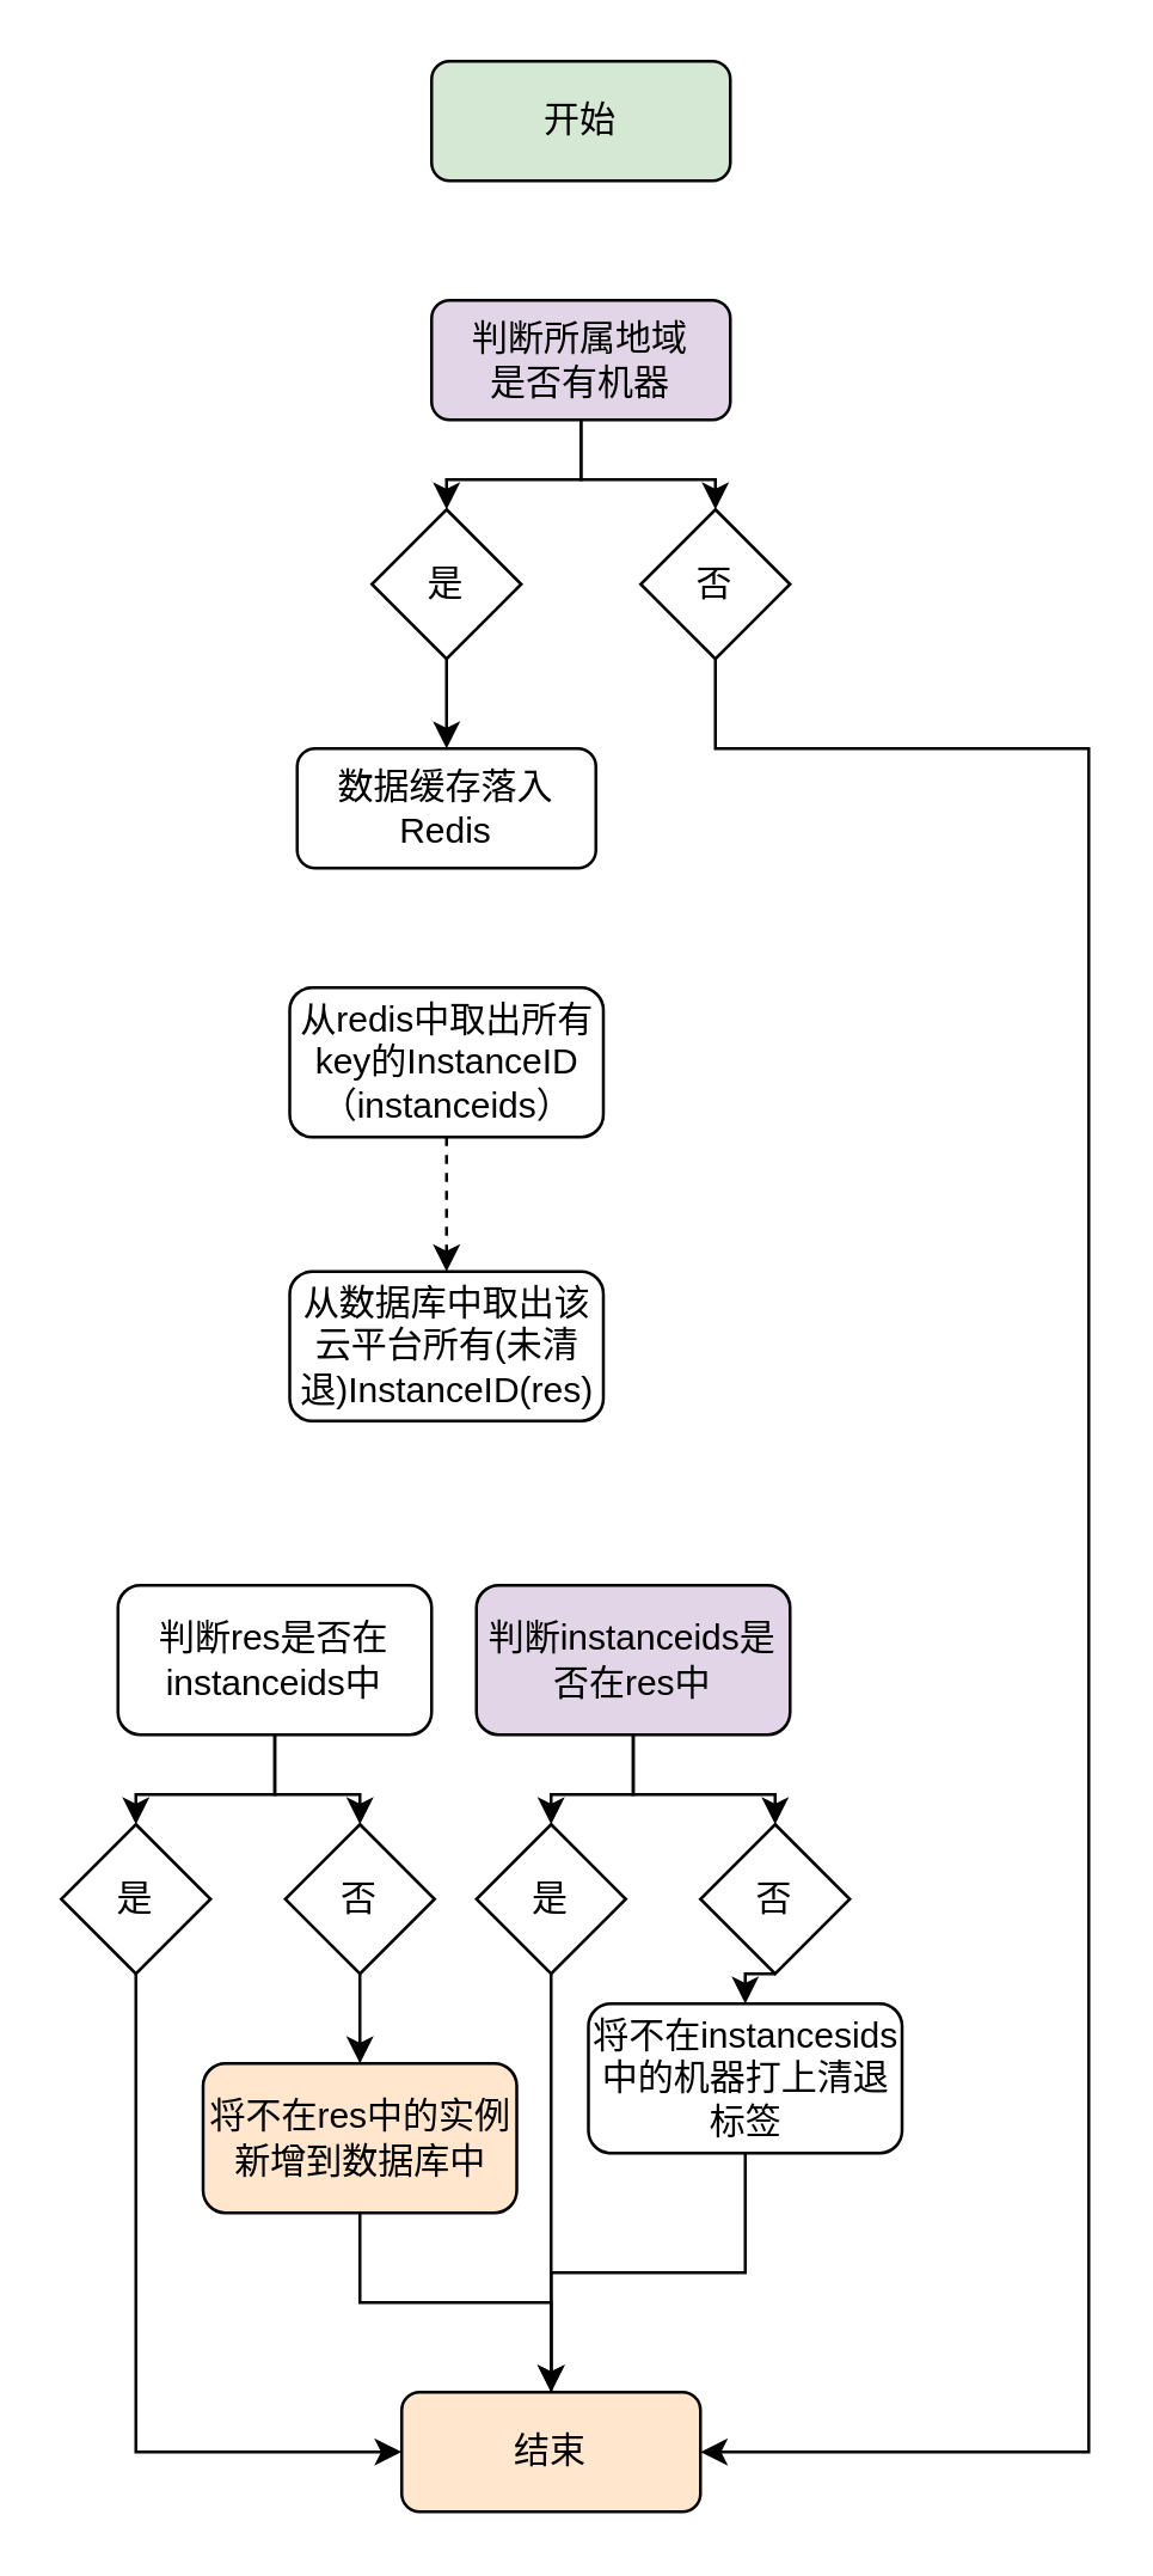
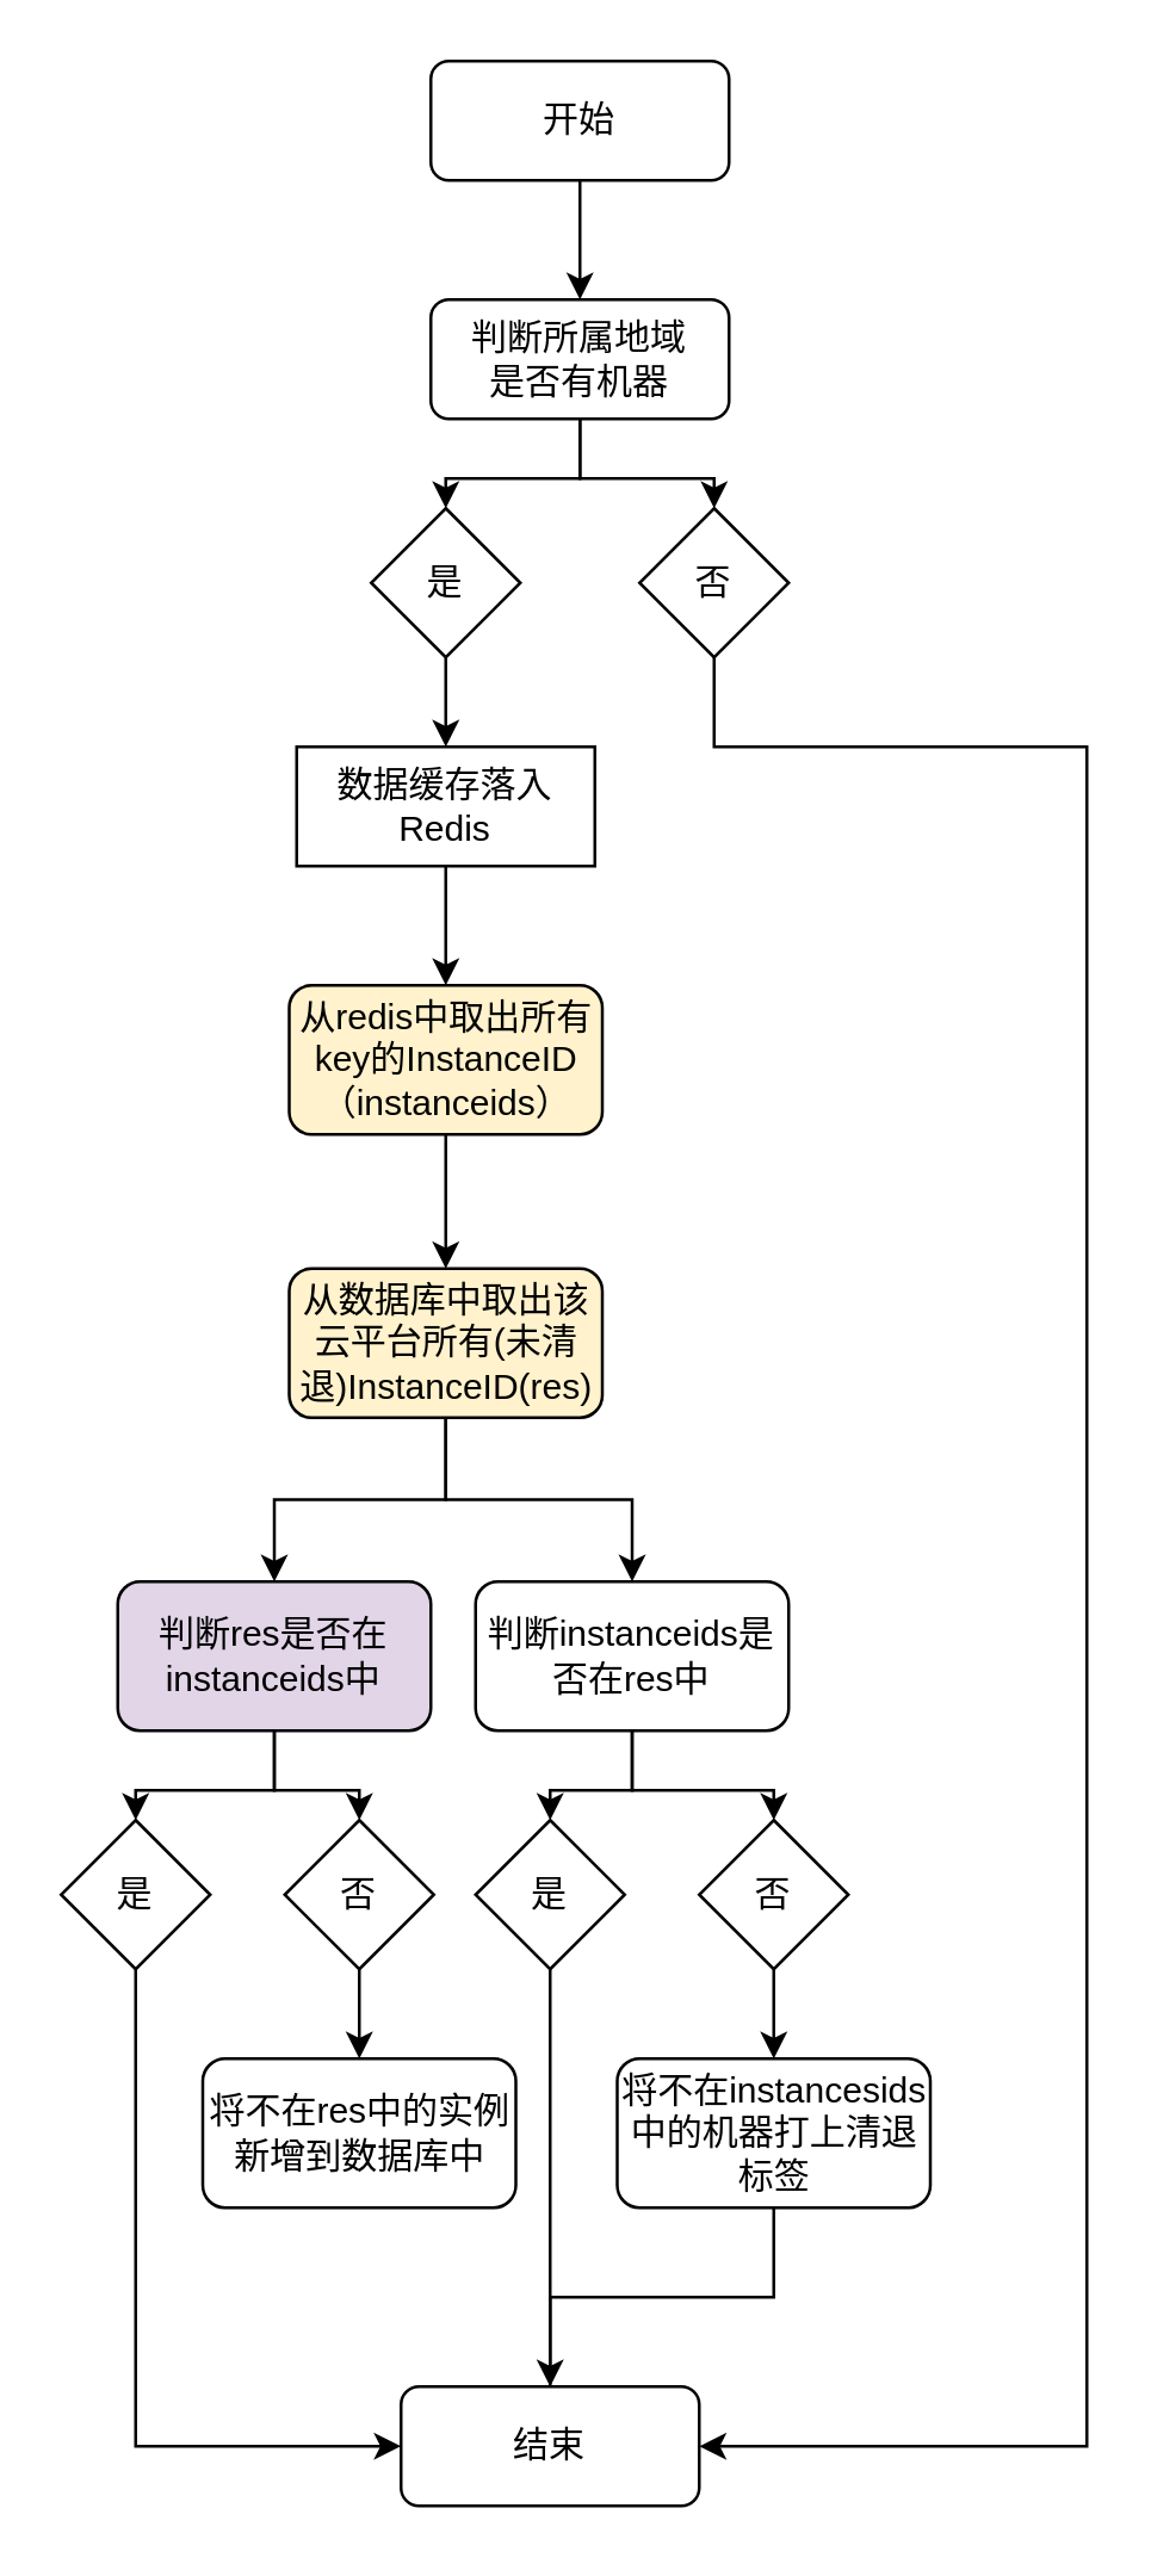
- <mxCell id="2" value="开始" style="rounded=1;whiteSpace=wrap;html=1;fillColor=#d5e8d4;" vertex="1" parent="1"><mxGeometry x="144" y="20" width="100" height="40" as="geometry" /></mxCell>
+ <mxCell id="2" value="开始" style="rounded=1;whiteSpace=wrap;html=1;" vertex="1" parent="1"><mxGeometry x="144" y="20" width="100" height="40" as="geometry" /></mxCell>
+ <mxCell id="10" value="" style="endArrow=classic;html=1;entryX=0.5;entryY=0;entryDx=0;entryDy=0;exitX=0.5;exitY=1;exitDx=0;exitDy=0;" edge="1" parent="1" source="2" target="5"><mxGeometry width="50" height="50" relative="1" as="geometry"><mxPoint x="124" y="190" as="sourcePoint" /><mxPoint x="174" y="140" as="targetPoint" /></mxGeometry></mxCell>
- <mxCell id="5" value="判断所属地域&lt;br&gt;是否有机器" style="rounded=1;whiteSpace=wrap;html=1;fillColor=#e1d5e7;" vertex="1" parent="1"><mxGeometry x="144" y="100" width="100" height="40" as="geometry" /></mxCell>
+ <mxCell id="5" value="判断所属地域&lt;br&gt;是否有机器" style="rounded=1;whiteSpace=wrap;html=1;" vertex="1" parent="1"><mxGeometry x="144" y="100" width="100" height="40" as="geometry" /></mxCell>
- <mxCell id="12" value="数据缓存落入Redis" style="rounded=1;whiteSpace=wrap;html=1;" vertex="1" parent="1"><mxGeometry x="99" y="250" width="100" height="40" as="geometry" /></mxCell>
+ <mxCell id="12" value="数据缓存落入Redis" style="whiteSpace=wrap;html=1;rounded=0;" vertex="1" parent="1"><mxGeometry x="99" y="250" width="100" height="40" as="geometry" /></mxCell>
+ <mxCell id="11" style="edgeStyle=orthogonalEdgeStyle;rounded=0;orthogonalLoop=1;jettySize=auto;html=1;exitX=0.5;exitY=1;exitDx=0;exitDy=0;entryX=0.5;entryY=0;entryDx=0;entryDy=0;" edge="1" parent="1" source="12" target="14"><mxGeometry relative="1" as="geometry" /></mxCell>
- <mxCell id="14" value="从redis中取出所有key的InstanceID（instanceids）" style="rounded=1;whiteSpace=wrap;html=1;" vertex="1" parent="1"><mxGeometry x="96.5" y="330" width="105" height="50" as="geometry" /></mxCell>
+ <mxCell id="14" value="从redis中取出所有key的InstanceID（instanceids）" style="rounded=1;whiteSpace=wrap;html=1;fillColor=#fff2cc;" vertex="1" parent="1"><mxGeometry x="96.5" y="330" width="105" height="50" as="geometry" /></mxCell>
- <mxCell id="13" style="edgeStyle=orthogonalEdgeStyle;rounded=0;orthogonalLoop=1;jettySize=auto;html=1;exitX=0.5;exitY=1;exitDx=0;exitDy=0;entryX=0.5;entryY=0;entryDx=0;entryDy=0;dashed=1;" edge="1" parent="1" source="14" target="17"><mxGeometry relative="1" as="geometry" /></mxCell>
+ <mxCell id="13" style="edgeStyle=orthogonalEdgeStyle;rounded=0;orthogonalLoop=1;jettySize=auto;html=1;exitX=0.5;exitY=1;exitDx=0;exitDy=0;entryX=0.5;entryY=0;entryDx=0;entryDy=0;" edge="1" parent="1" source="14" target="17"><mxGeometry relative="1" as="geometry" /></mxCell>
- <mxCell id="17" value="从数据库中取出该云平台所有(未清退)InstanceID(res)" style="rounded=1;whiteSpace=wrap;html=1;" vertex="1" parent="1"><mxGeometry x="96.5" y="425" width="105" height="50" as="geometry" /></mxCell>
+ <mxCell id="17" value="从数据库中取出该云平台所有(未清退)InstanceID(res)" style="rounded=1;whiteSpace=wrap;html=1;fillColor=#fff2cc;" vertex="1" parent="1"><mxGeometry x="96.5" y="425" width="105" height="50" as="geometry" /></mxCell>
+ <mxCell id="15" style="edgeStyle=orthogonalEdgeStyle;rounded=0;orthogonalLoop=1;jettySize=auto;html=1;exitX=0.5;exitY=1;exitDx=0;exitDy=0;entryX=0.5;entryY=0;entryDx=0;entryDy=0;" edge="1" parent="1" source="17" target="23"><mxGeometry relative="1" as="geometry" /></mxCell>
+ <mxCell id="16" style="edgeStyle=orthogonalEdgeStyle;rounded=0;orthogonalLoop=1;jettySize=auto;html=1;exitX=0.5;exitY=1;exitDx=0;exitDy=0;" edge="1" parent="1" source="17" target="20"><mxGeometry relative="1" as="geometry" /></mxCell>
- <mxCell id="23" value="判断res是否在instanceids中" style="rounded=1;whiteSpace=wrap;html=1;" vertex="1" parent="1"><mxGeometry x="39" y="530" width="105" height="50" as="geometry" /></mxCell>
+ <mxCell id="23" value="判断res是否在instanceids中" style="rounded=1;whiteSpace=wrap;html=1;fillColor=#e1d5e7;" vertex="1" parent="1"><mxGeometry x="39" y="530" width="105" height="50" as="geometry" /></mxCell>
- <mxCell id="20" value="判断instanceids是否在res中" style="rounded=1;whiteSpace=wrap;html=1;fillColor=#e1d5e7;" vertex="1" parent="1"><mxGeometry x="159" y="530" width="105" height="50" as="geometry" /></mxCell>
+ <mxCell id="20" value="判断instanceids是否在res中" style="rounded=1;whiteSpace=wrap;html=1;" vertex="1" parent="1"><mxGeometry x="159" y="530" width="105" height="50" as="geometry" /></mxCell>
- <mxCell id="35" value="将不在instancesids中的机器打上清退标签" style="rounded=1;whiteSpace=wrap;html=1;" vertex="1" parent="1"><mxGeometry x="196.5" y="670" width="105" height="50" as="geometry" /></mxCell>
+ <mxCell id="35" value="将不在instancesids中的机器打上清退标签" style="rounded=1;whiteSpace=wrap;html=1;" vertex="1" parent="1"><mxGeometry x="206.5" y="690" width="105" height="50" as="geometry" /></mxCell>
- <mxCell id="33" value="将不在res中的实例新增到数据库中" style="rounded=1;whiteSpace=wrap;html=1;fillColor=#ffe6cc;" vertex="1" parent="1"><mxGeometry x="67.5" y="690" width="105" height="50" as="geometry" /></mxCell>
+ <mxCell id="33" value="将不在res中的实例新增到数据库中" style="rounded=1;whiteSpace=wrap;html=1;" vertex="1" parent="1"><mxGeometry x="67.5" y="690" width="105" height="50" as="geometry" /></mxCell>
- <mxCell id="32" style="edgeStyle=orthogonalEdgeStyle;rounded=0;orthogonalLoop=1;jettySize=auto;html=1;exitX=0.5;exitY=1;exitDx=0;exitDy=0;entryX=0.5;entryY=0;entryDx=0;entryDy=0;" edge="1" parent="1" source="33" target="36"><mxGeometry relative="1" as="geometry" /></mxCell>
- <mxCell id="36" value="结束" style="rounded=1;whiteSpace=wrap;html=1;fillColor=#ffe6cc;" vertex="1" parent="1"><mxGeometry x="134" y="800" width="100" height="40" as="geometry" /></mxCell>
+ <mxCell id="36" value="结束" style="rounded=1;whiteSpace=wrap;html=1;" vertex="1" parent="1"><mxGeometry x="134" y="800" width="100" height="40" as="geometry" /></mxCell>
